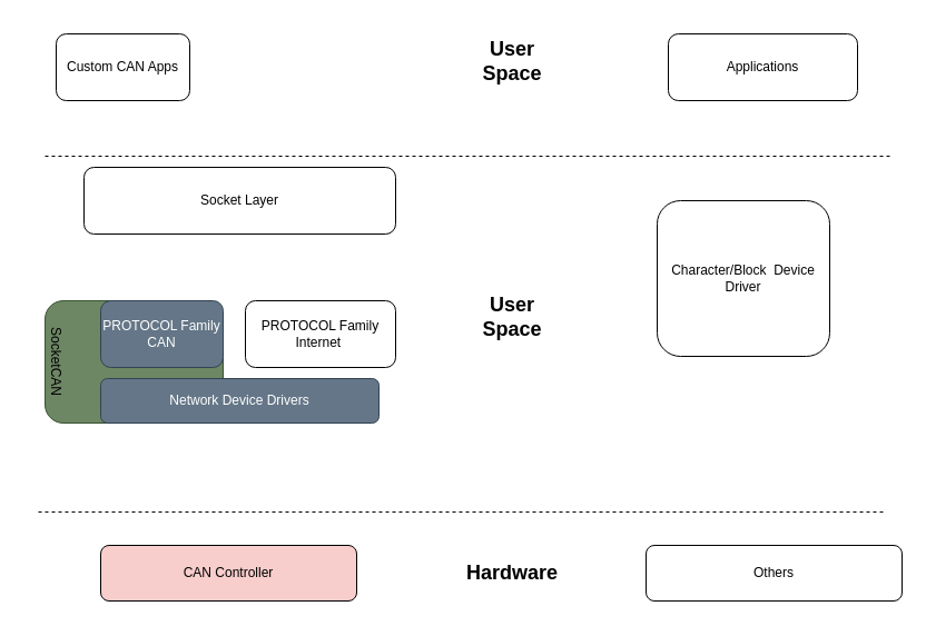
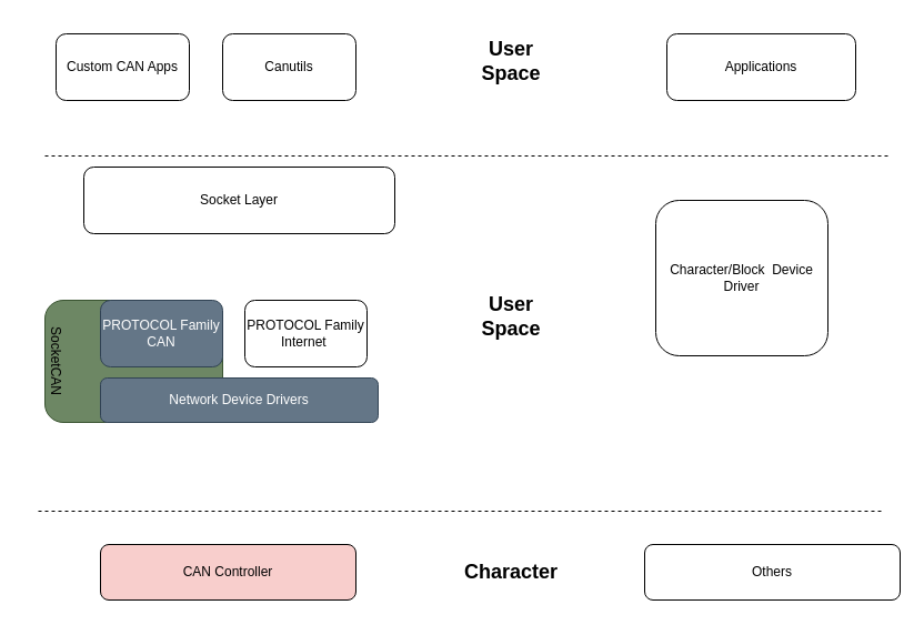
+ <mxCell id="4" value="Canutils" style="rounded=1;whiteSpace=wrap;html=1;" parent="1" vertex="1"><mxGeometry x="200" y="30" width="120" height="60" as="geometry" /></mxCell>
- <mxCell id="12" value="PROTOCOL Family Internet&amp;nbsp;" style="rounded=1;whiteSpace=wrap;html=1;" parent="1" vertex="1"><mxGeometry x="220" y="270" width="135" height="60" as="geometry" /></mxCell>
+ <mxCell id="12" value="PROTOCOL Family Internet&amp;nbsp;" style="rounded=1;whiteSpace=wrap;html=1;" parent="1" vertex="1"><mxGeometry x="220" y="270" width="110" height="60" as="geometry" /></mxCell>
- <mxCell id="16" value="Hardware" style="text;html=1;strokeColor=none;fillColor=none;align=center;verticalAlign=middle;whiteSpace=wrap;rounded=0;fontSize=18;fontStyle=1" parent="1" vertex="1"><mxGeometry x="425" y="480" width="70" height="70" as="geometry" /></mxCell>
+ <mxCell id="16" value="Character" style="text;html=1;strokeColor=none;fillColor=none;align=center;verticalAlign=middle;whiteSpace=wrap;rounded=0;fontSize=18;fontStyle=1" parent="1" vertex="1"><mxGeometry x="425" y="480" width="70" height="70" as="geometry" /></mxCell>
